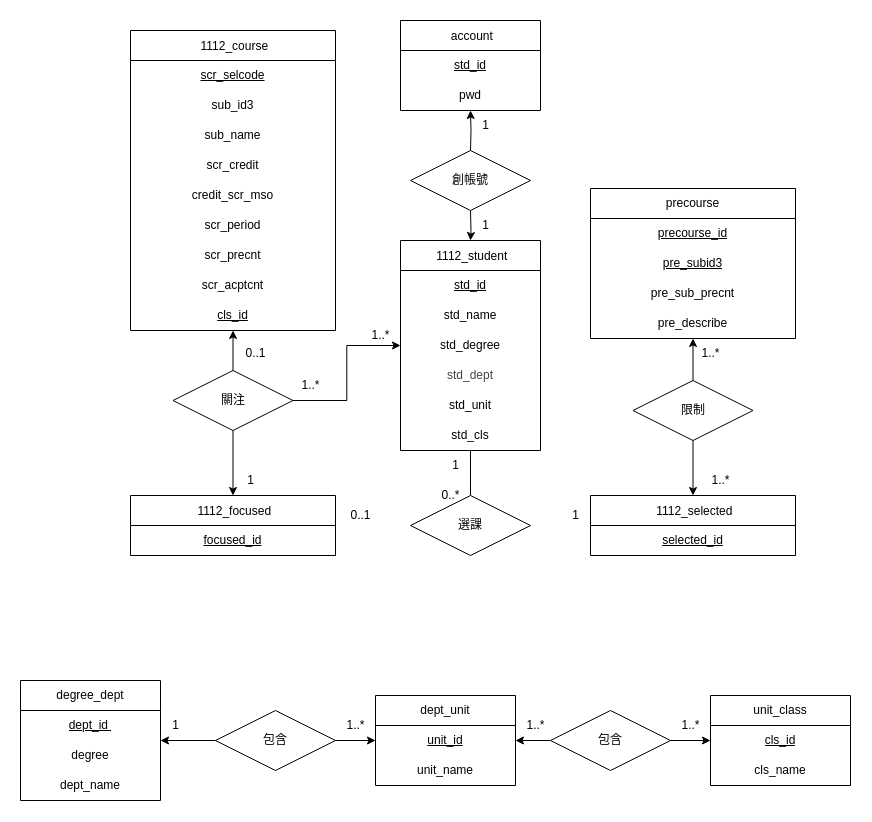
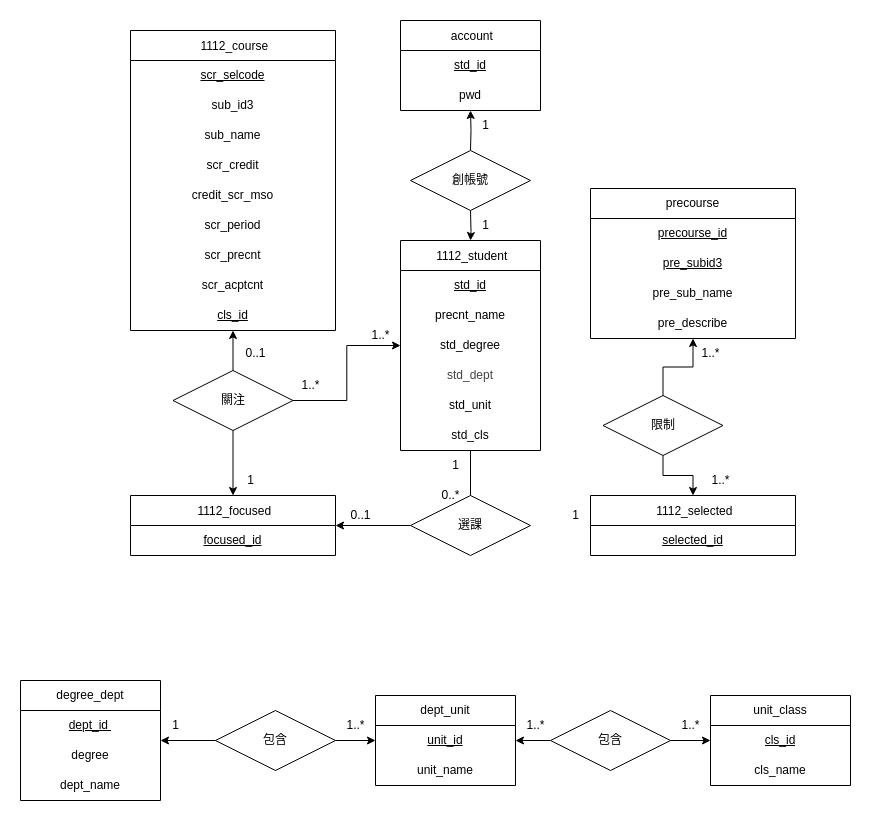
- <mxCell id="69" value="pre_sub_precnt" style="text;strokeColor=none;fillColor=none;align=center;verticalAlign=middle;spacingLeft=4;spacingRight=4;overflow=hidden;points=[[0,0.5],[1,0.5]];portConstraint=eastwest;rotatable=0;whiteSpace=wrap;html=1;fontFamily=Helvetica;fontSize=12;" vertex="1" parent="66"><mxGeometry y="90" width="205" height="30" as="geometry" /></mxCell>
+ <mxCell id="69" value="pre_sub_name" style="text;strokeColor=none;fillColor=none;align=center;verticalAlign=middle;spacingLeft=4;spacingRight=4;overflow=hidden;points=[[0,0.5],[1,0.5]];portConstraint=eastwest;rotatable=0;whiteSpace=wrap;html=1;fontFamily=Helvetica;fontSize=12;" vertex="1" parent="66"><mxGeometry y="90" width="205" height="30" as="geometry" /></mxCell>
- <mxCell id="14" value="std_name" style="text;strokeColor=none;fillColor=none;align=center;verticalAlign=middle;spacingLeft=4;spacingRight=4;overflow=hidden;points=[[0,0.5],[1,0.5]];portConstraint=eastwest;rotatable=0;whiteSpace=wrap;html=1;fontFamily=Helvetica;fontSize=12;" parent="12" vertex="1"><mxGeometry y="60" width="140" height="30" as="geometry" /></mxCell>
+ <mxCell id="14" value="precnt_name" style="text;strokeColor=none;fillColor=none;align=center;verticalAlign=middle;spacingLeft=4;spacingRight=4;overflow=hidden;points=[[0,0.5],[1,0.5]];portConstraint=eastwest;rotatable=0;whiteSpace=wrap;html=1;fontFamily=Helvetica;fontSize=12;" parent="12" vertex="1"><mxGeometry y="60" width="140" height="30" as="geometry" /></mxCell>
- <mxCell id="73" value="限制" style="shape=rhombus;perimeter=rhombusPerimeter;whiteSpace=wrap;html=1;align=center;fontFamily=Helvetica;fontSize=12;" vertex="1" parent="1"><mxGeometry x="632.5" y="380" width="120" height="60" as="geometry" /></mxCell>
+ <mxCell id="73" value="限制" style="shape=rhombus;perimeter=rhombusPerimeter;whiteSpace=wrap;html=1;align=center;fontFamily=Helvetica;fontSize=12;" vertex="1" parent="1"><mxGeometry x="602.5" y="395" width="120" height="60" as="geometry" /></mxCell>
+ <mxCell id="48" style="edgeStyle=orthogonalEdgeStyle;rounded=0;orthogonalLoop=1;jettySize=auto;html=1;exitX=0;exitY=0.5;exitDx=0;exitDy=0;fontFamily=Helvetica;fontSize=12;" parent="1" source="50" target="19" edge="1"><mxGeometry relative="1" as="geometry" /></mxCell>
